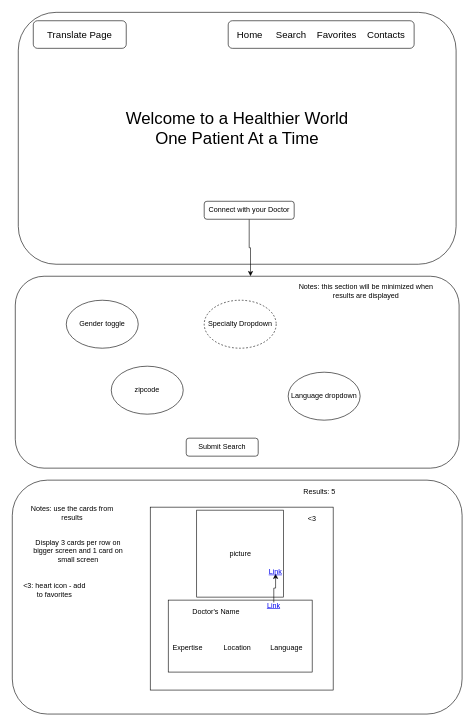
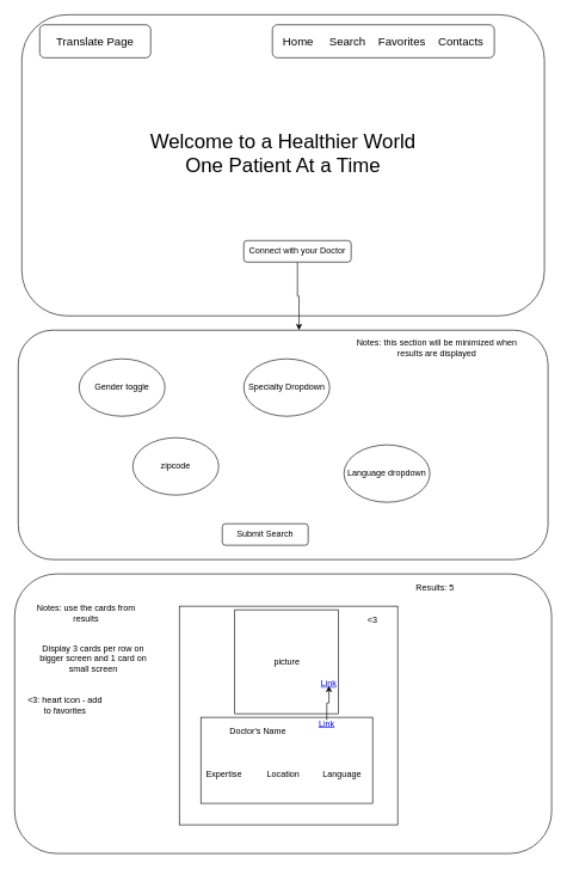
- <mxCell id="7" value="Specialty Dropdown" style="ellipse;whiteSpace=wrap;html=1;dashed=1;" parent="1" vertex="1"><mxGeometry x="340" y="500" width="120" height="80" as="geometry" /></mxCell>
+ <mxCell id="7" value="Specialty Dropdown" style="ellipse;whiteSpace=wrap;html=1;" parent="1" vertex="1"><mxGeometry x="340" y="500" width="120" height="80" as="geometry" /></mxCell>
- <mxCell id="23" value="Results: 5" style="text;html=1;strokeColor=none;fillColor=none;align=center;verticalAlign=middle;whiteSpace=wrap;rounded=0;" parent="1" vertex="1"><mxGeometry x="480" y="810" width="105" height="20" as="geometry" /></mxCell>
+ <mxCell id="23" value="Results: 5" style="text;html=1;strokeColor=none;fillColor=none;align=center;verticalAlign=middle;whiteSpace=wrap;rounded=0;" parent="1" vertex="1"><mxGeometry x="555" y="810" width="105" height="20" as="geometry" /></mxCell>
